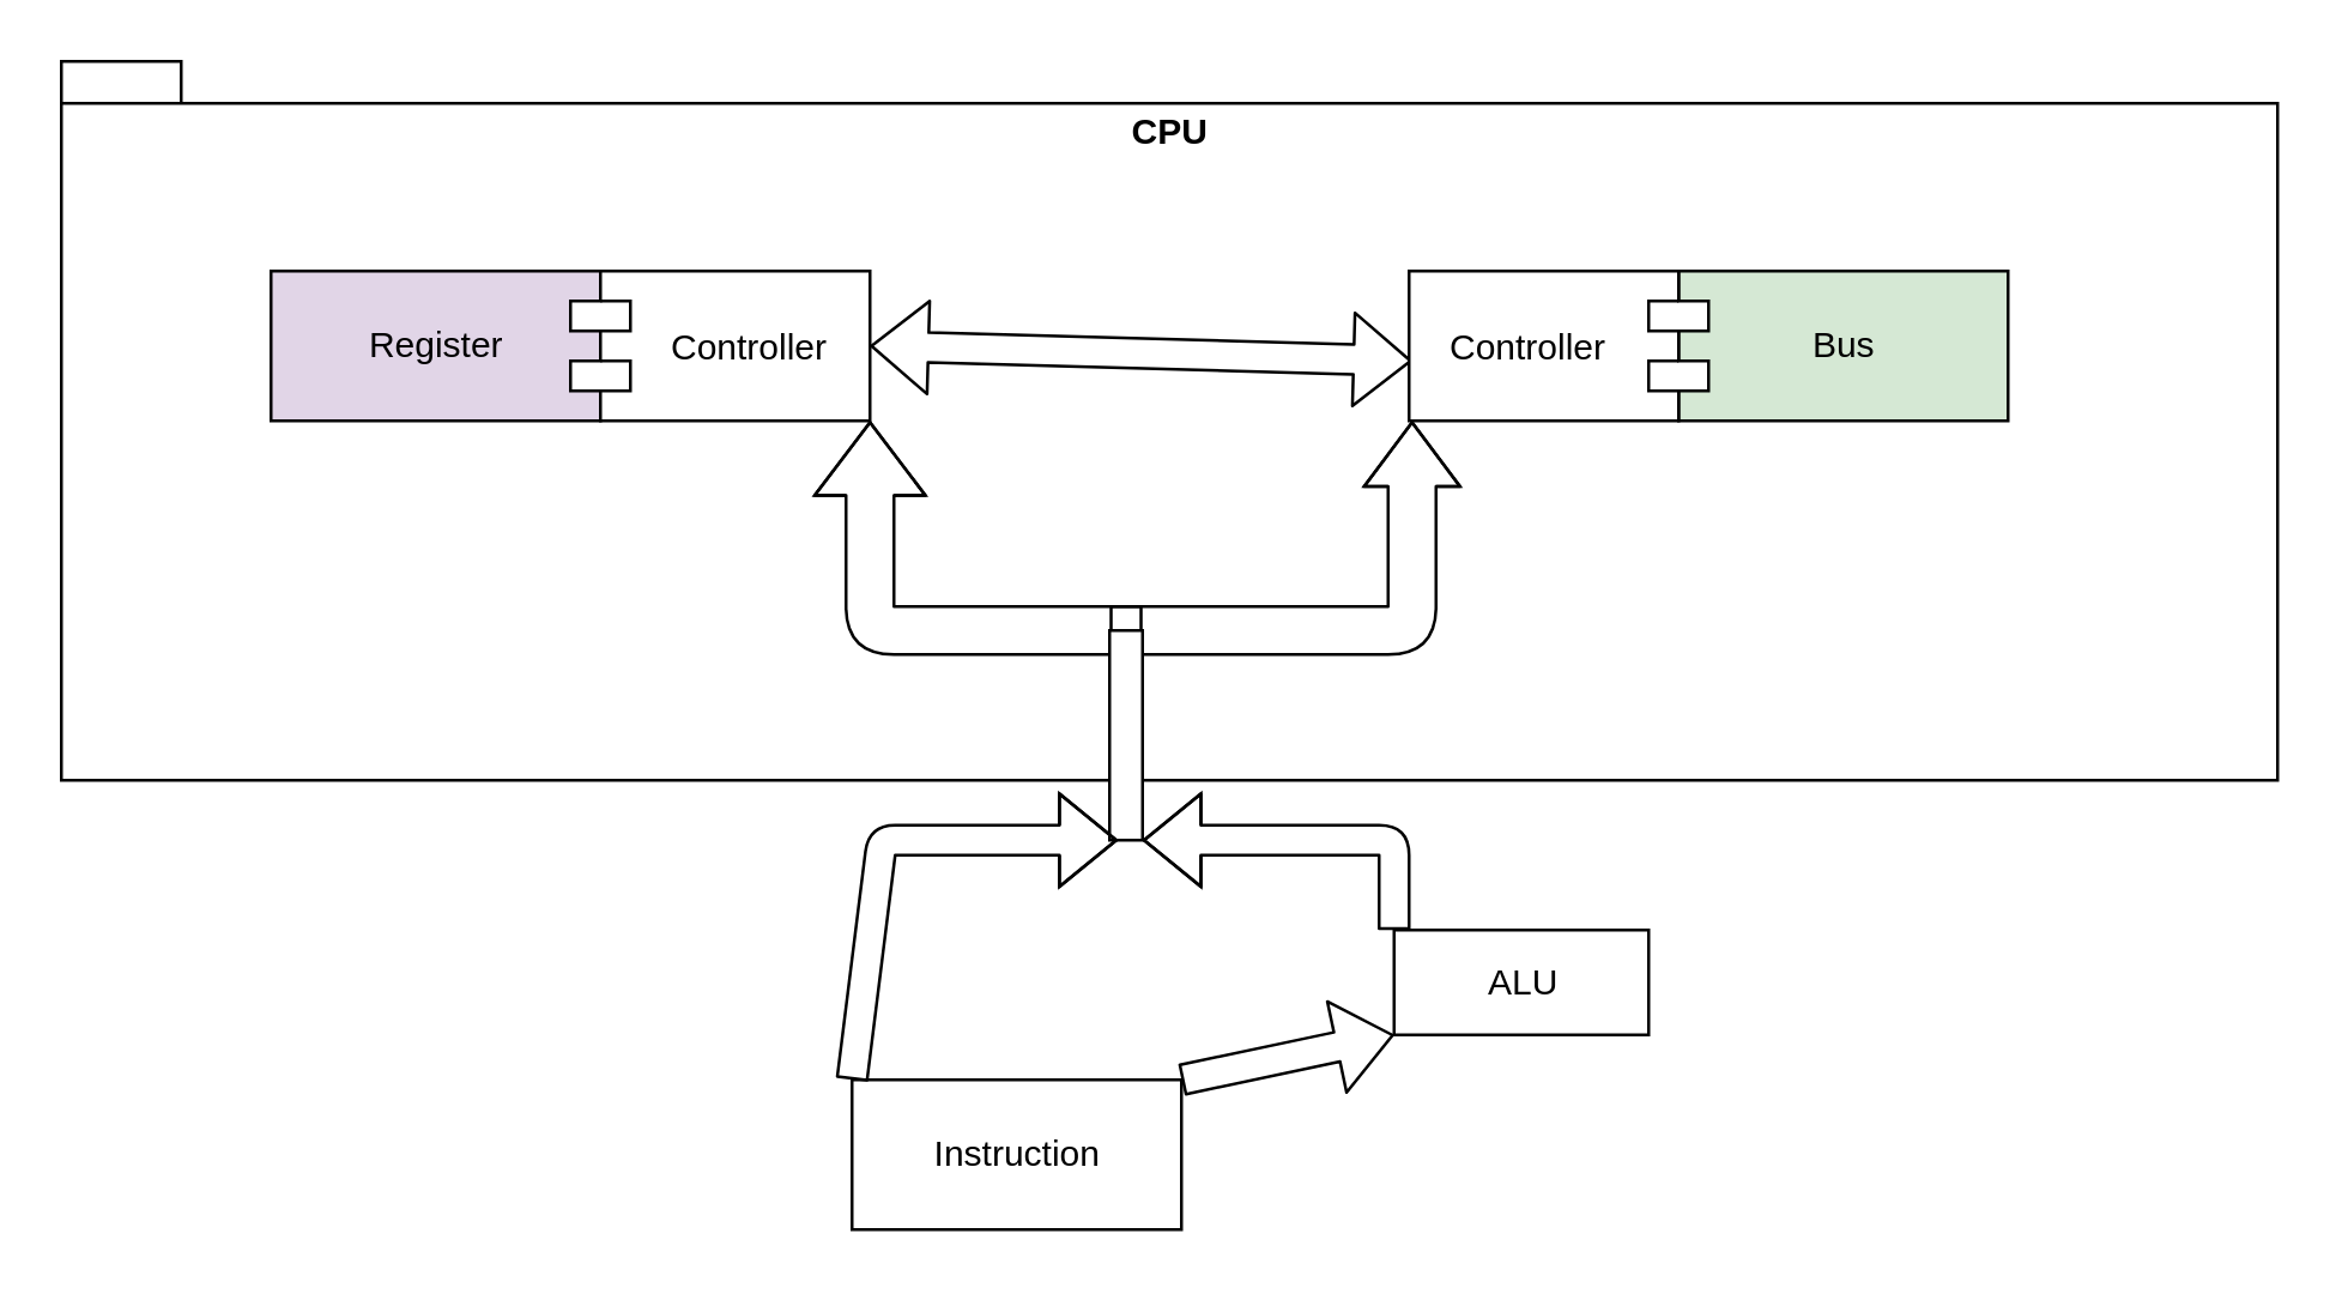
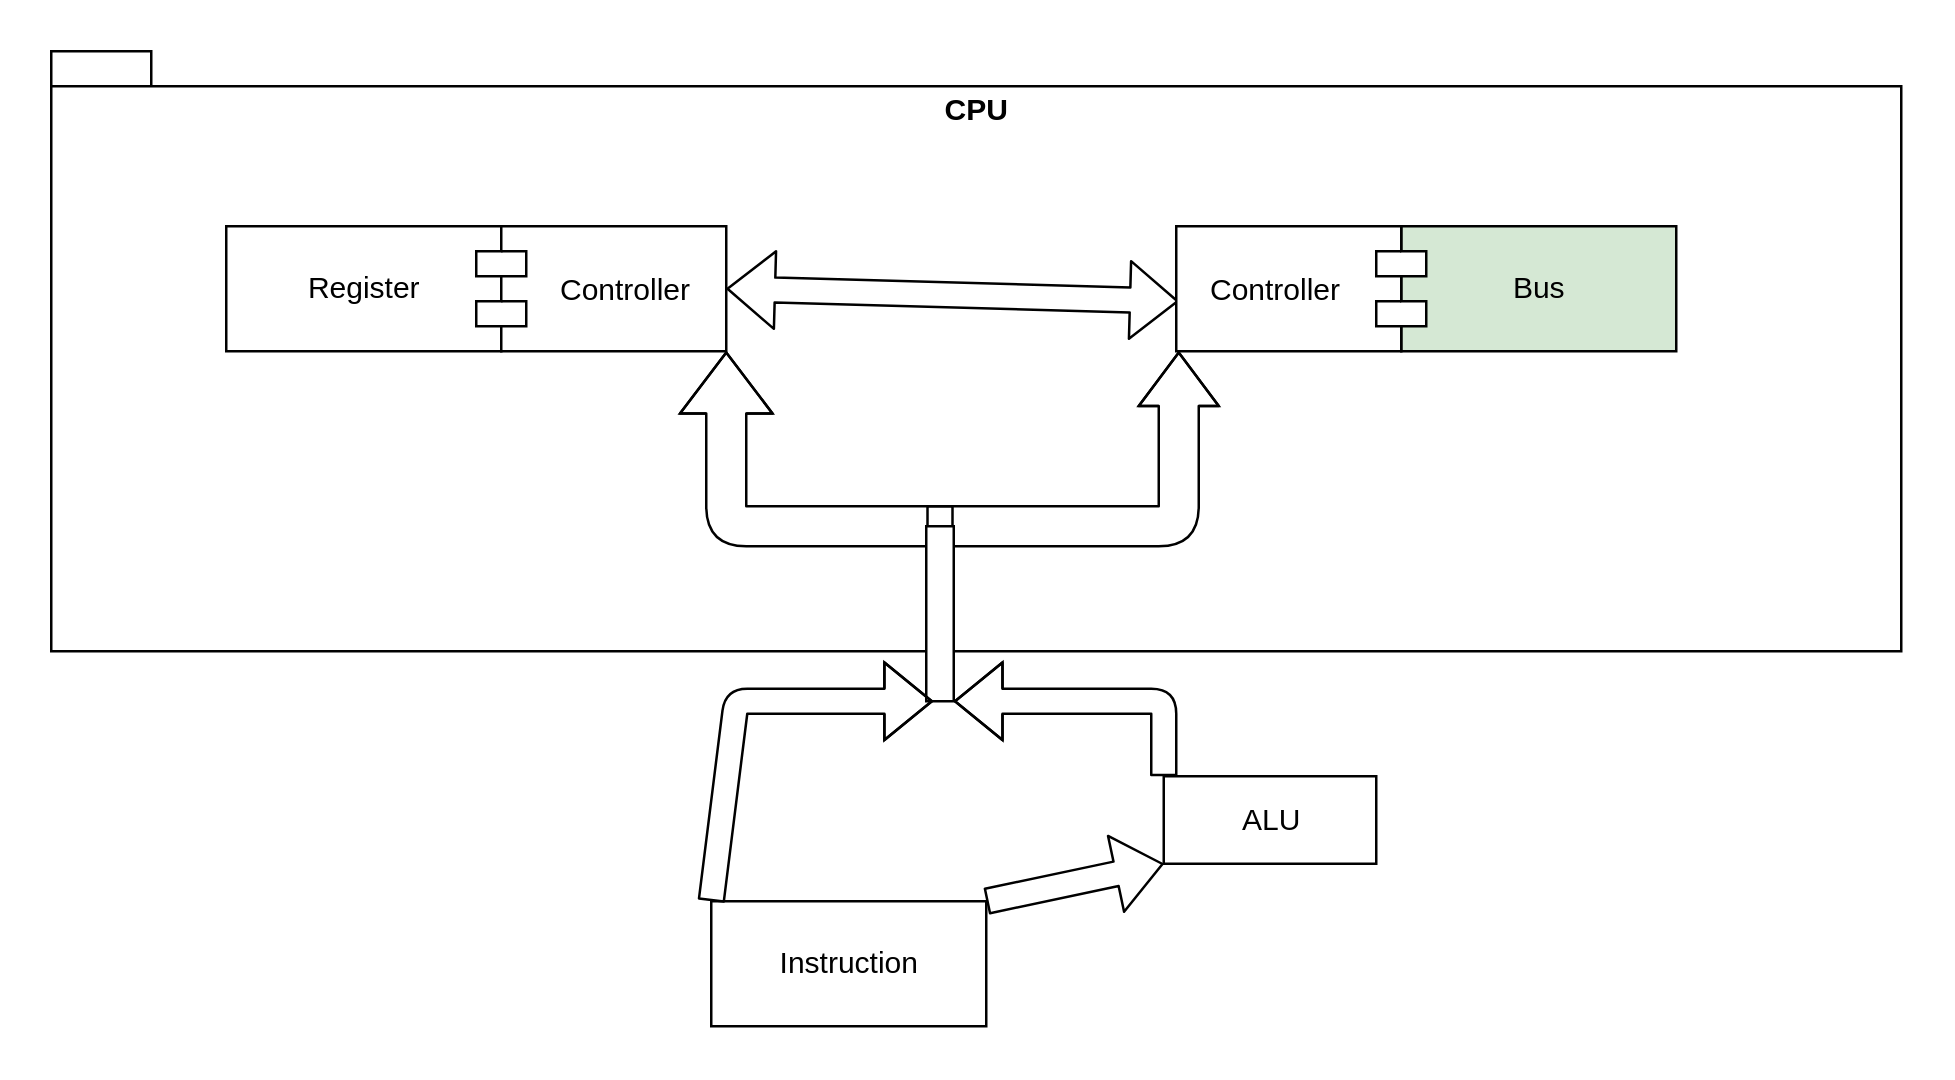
- <mxCell id="3" value="Register" style="html=1;fillColor=#e1d5e7;" parent="1" vertex="1"><mxGeometry x="90" y="90" width="110" height="50" as="geometry" /></mxCell>
+ <mxCell id="3" value="Register" style="html=1;" parent="1" vertex="1"><mxGeometry x="90" y="90" width="110" height="50" as="geometry" /></mxCell>
